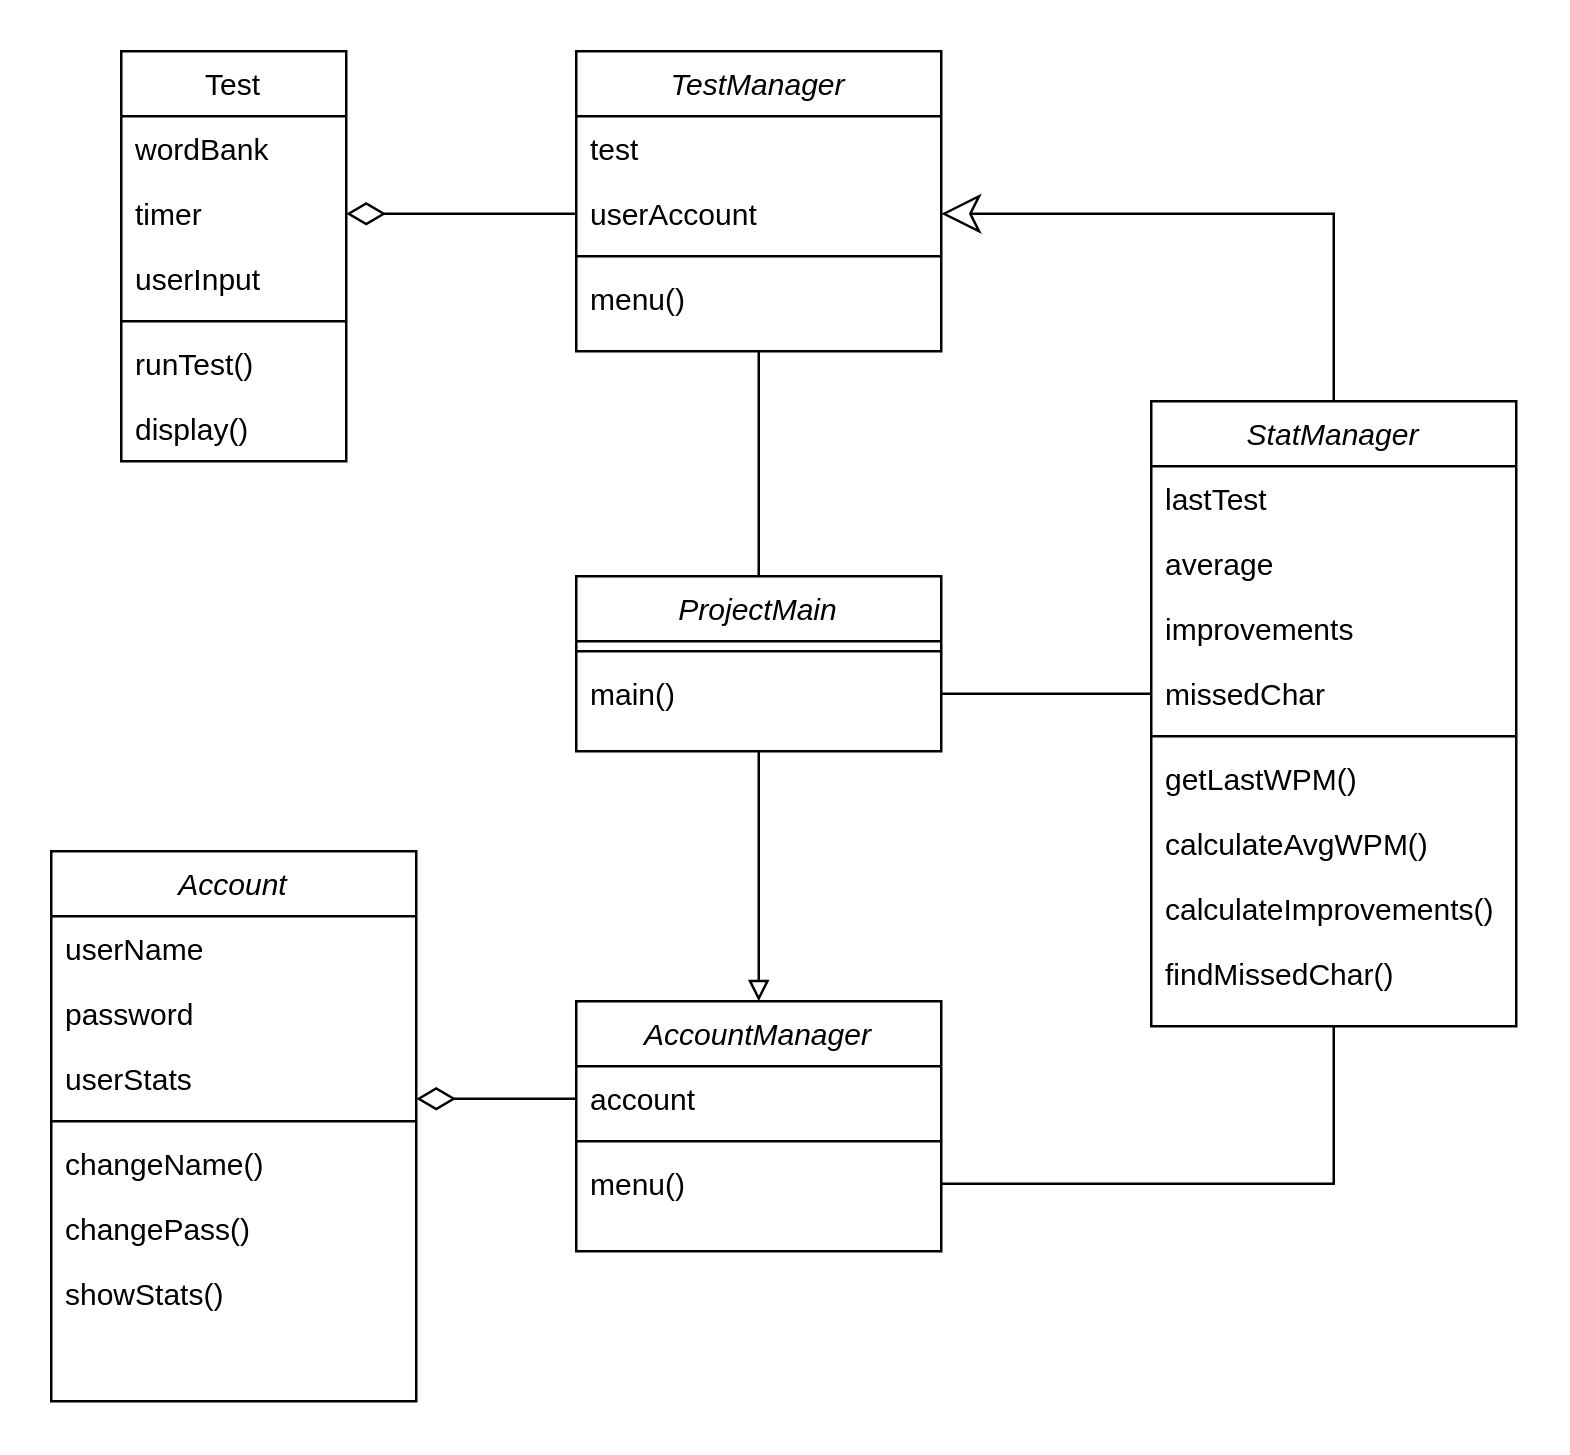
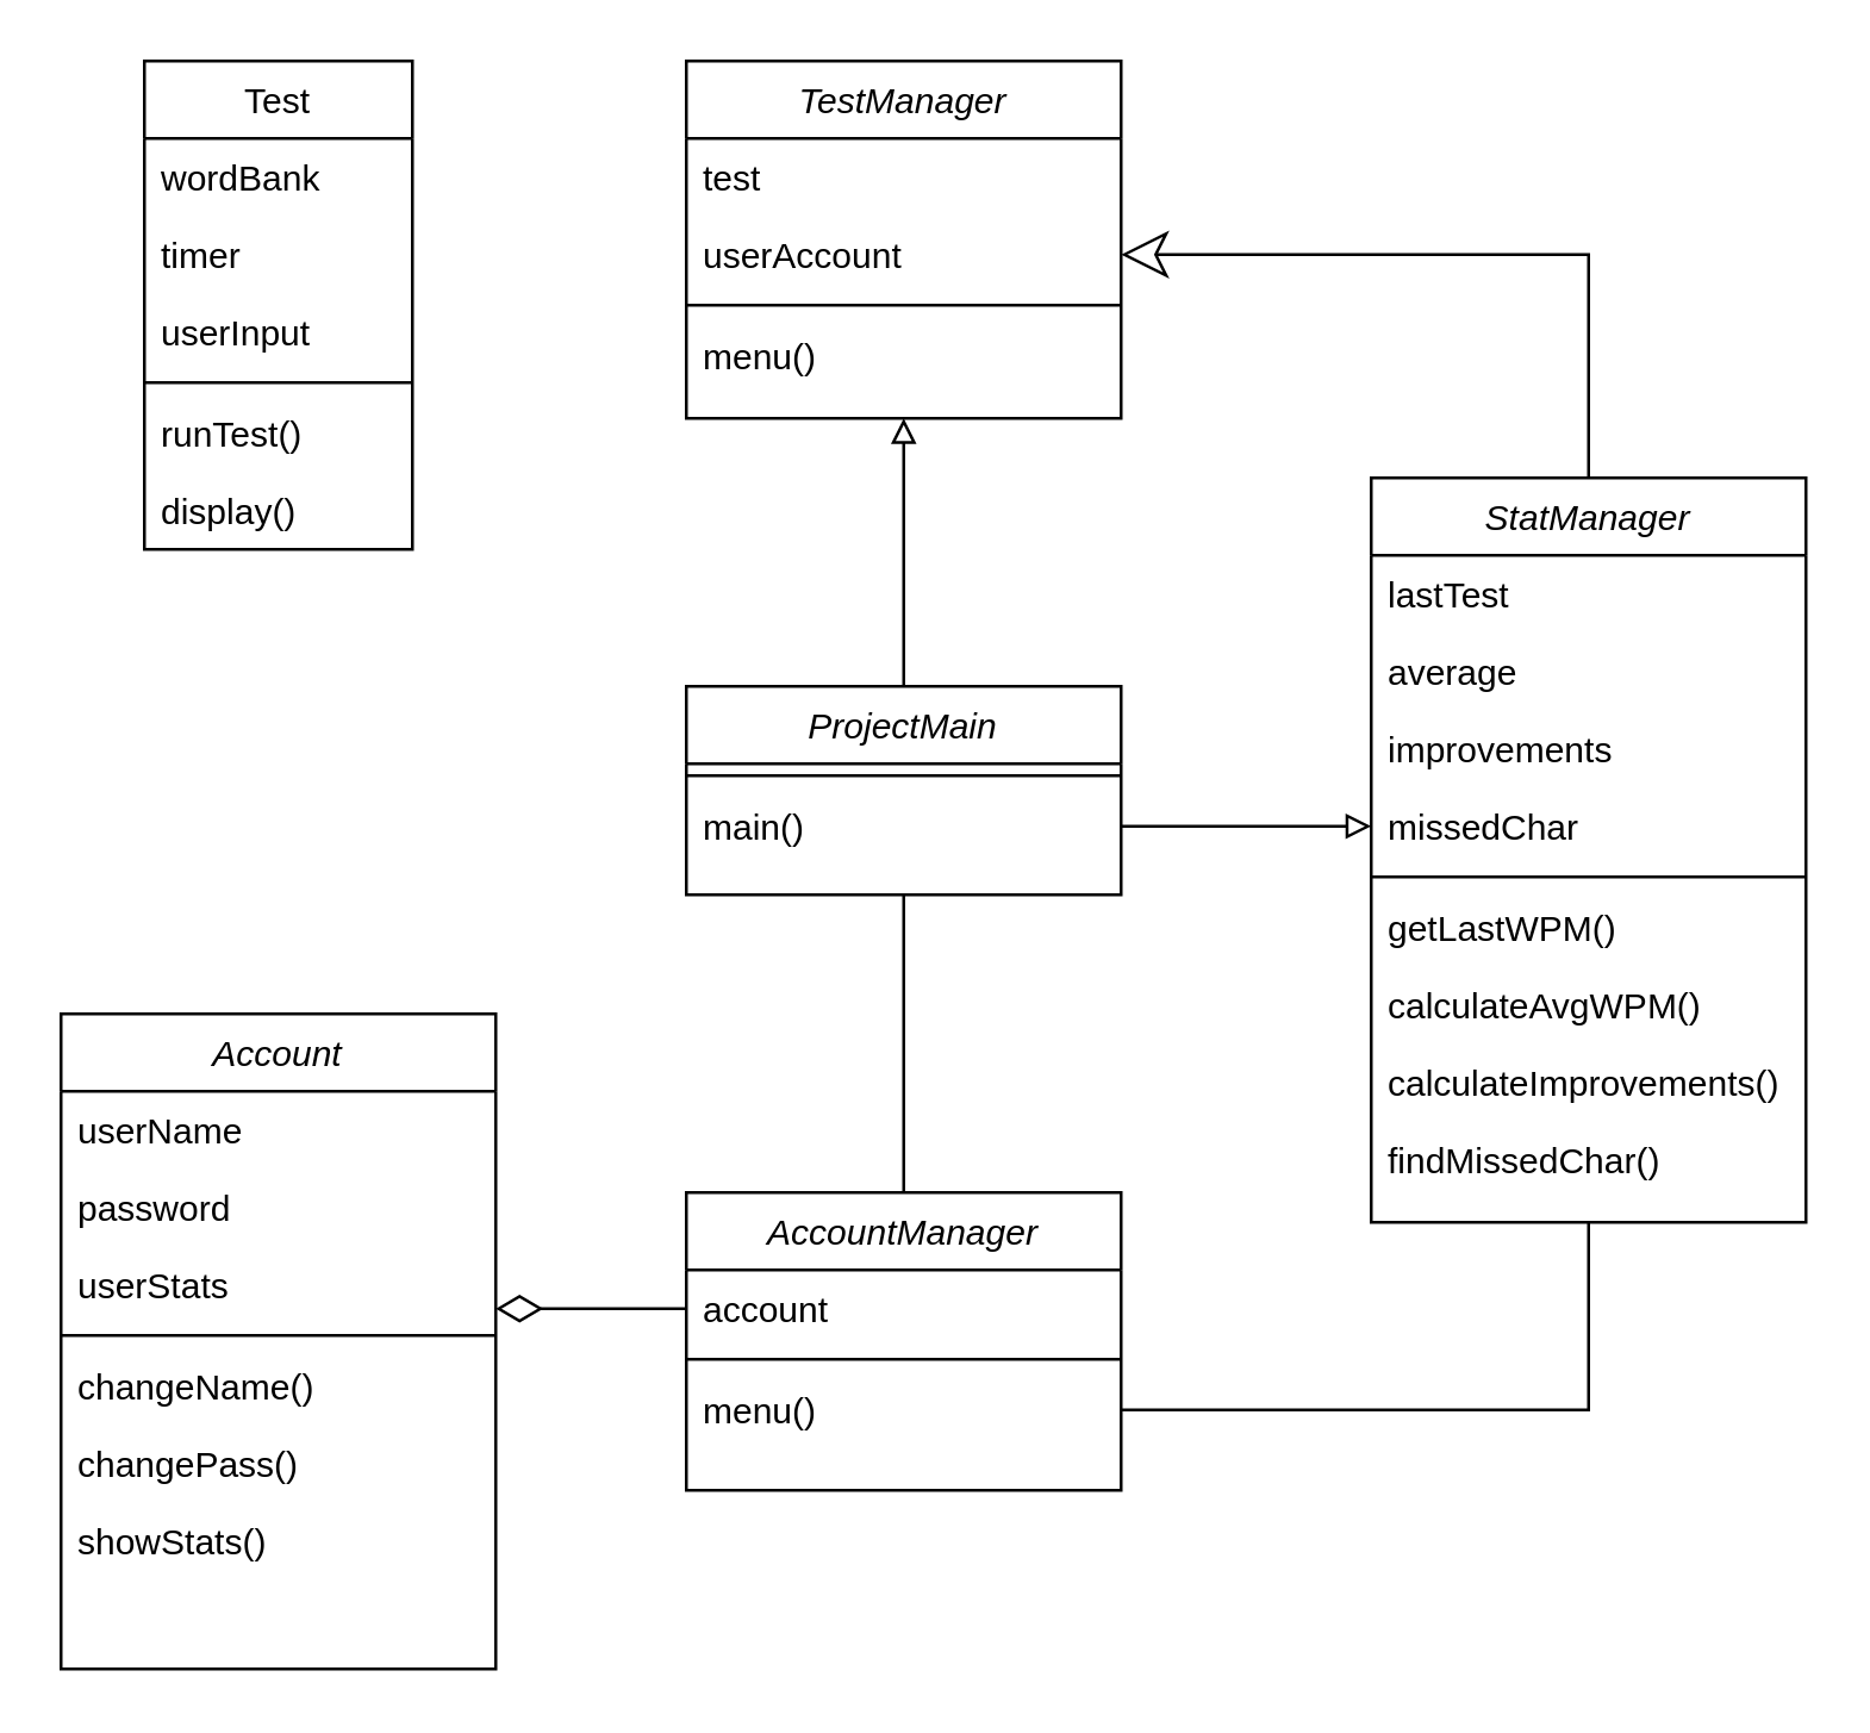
- <mxCell id="43" style="edgeStyle=orthogonalEdgeStyle;rounded=0;orthogonalLoop=1;jettySize=auto;html=1;exitX=0;exitY=0.5;exitDx=0;exitDy=0;entryX=1;entryY=0.5;entryDx=0;entryDy=0;endArrow=diamondThin;endFill=0;strokeWidth=1;endSize=13;" edge="1" parent="1" source="4" target="9"><mxGeometry relative="1" as="geometry" /></mxCell>
- <mxCell id="37" style="edgeStyle=orthogonalEdgeStyle;rounded=0;orthogonalLoop=1;jettySize=auto;html=1;exitX=0.5;exitY=0;exitDx=0;exitDy=0;entryX=0.5;entryY=1;entryDx=0;entryDy=0;endArrow=none;endFill=0;" edge="1" parent="1" source="39" target="2"><mxGeometry relative="1" as="geometry" /></mxCell>
+ <mxCell id="37" style="edgeStyle=orthogonalEdgeStyle;rounded=0;orthogonalLoop=1;jettySize=auto;html=1;exitX=0.5;exitY=0;exitDx=0;exitDy=0;entryX=0.5;entryY=1;entryDx=0;entryDy=0;endArrow=block;endFill=0;" edge="1" parent="1" source="39" target="2"><mxGeometry relative="1" as="geometry" /></mxCell>
- <mxCell id="42" style="edgeStyle=orthogonalEdgeStyle;rounded=0;orthogonalLoop=1;jettySize=auto;html=1;exitX=1;exitY=0.5;exitDx=0;exitDy=0;entryX=0;entryY=0.5;entryDx=0;entryDy=0;endArrow=none;endFill=0;" edge="1" parent="1" source="41" target="19"><mxGeometry relative="1" as="geometry" /></mxCell>
+ <mxCell id="42" style="edgeStyle=orthogonalEdgeStyle;rounded=0;orthogonalLoop=1;jettySize=auto;html=1;exitX=1;exitY=0.5;exitDx=0;exitDy=0;entryX=0;entryY=0.5;entryDx=0;entryDy=0;endArrow=block;endFill=0;" edge="1" parent="1" source="41" target="19"><mxGeometry relative="1" as="geometry" /></mxCell>
- <mxCell id="38" style="edgeStyle=orthogonalEdgeStyle;rounded=0;orthogonalLoop=1;jettySize=auto;html=1;exitX=0.5;exitY=1;exitDx=0;exitDy=0;entryX=0.5;entryY=0;entryDx=0;entryDy=0;endArrow=block;endFill=0;" edge="1" parent="1" source="39" target="25"><mxGeometry relative="1" as="geometry" /></mxCell>
+ <mxCell id="38" style="edgeStyle=orthogonalEdgeStyle;rounded=0;orthogonalLoop=1;jettySize=auto;html=1;exitX=0.5;exitY=1;exitDx=0;exitDy=0;entryX=0.5;entryY=0;entryDx=0;entryDy=0;endArrow=none;endFill=0;" edge="1" parent="1" source="39" target="25"><mxGeometry relative="1" as="geometry" /></mxCell>
